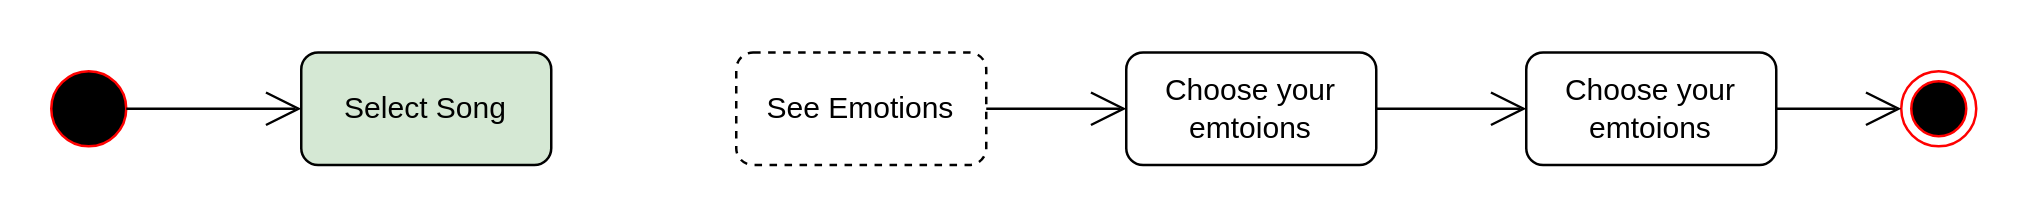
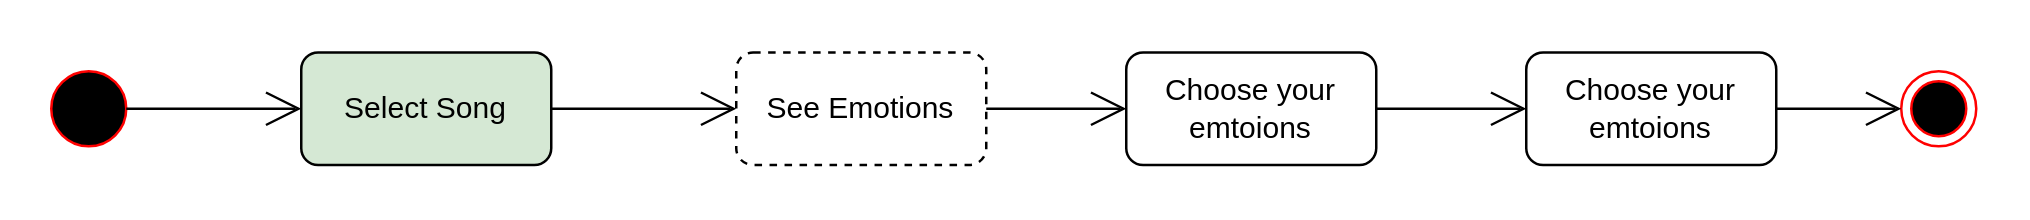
+ <mxCell id="7" value="" style="endArrow=open;endFill=1;endSize=12;html=1;rounded=0;exitX=1;exitY=0.5;exitDx=0;exitDy=0;entryX=0;entryY=0.5;entryDx=0;entryDy=0;" parent="1" source="2" target="5" edge="1"><mxGeometry width="160" relative="1" as="geometry"><mxPoint x="180" y="31" as="sourcePoint" /><mxPoint x="260" y="-19" as="targetPoint" /><Array as="points" /></mxGeometry></mxCell>
